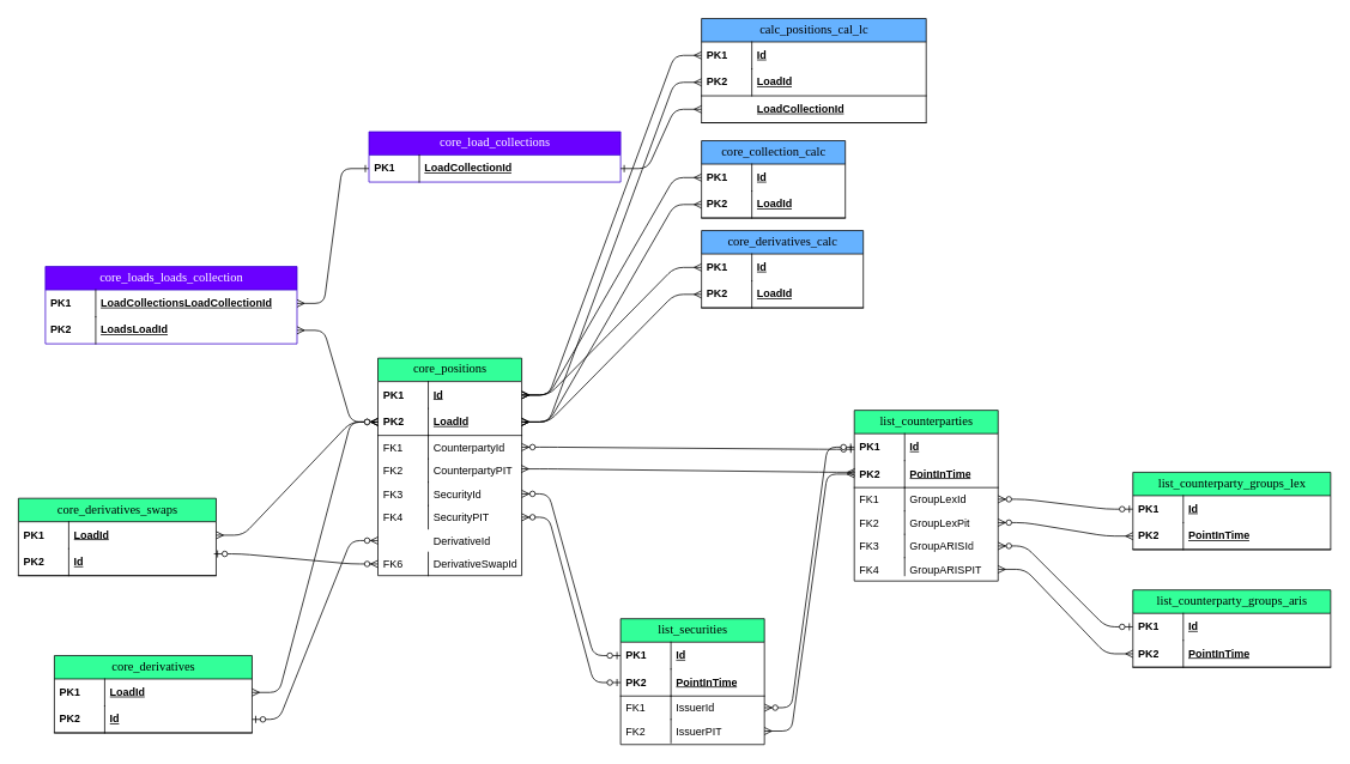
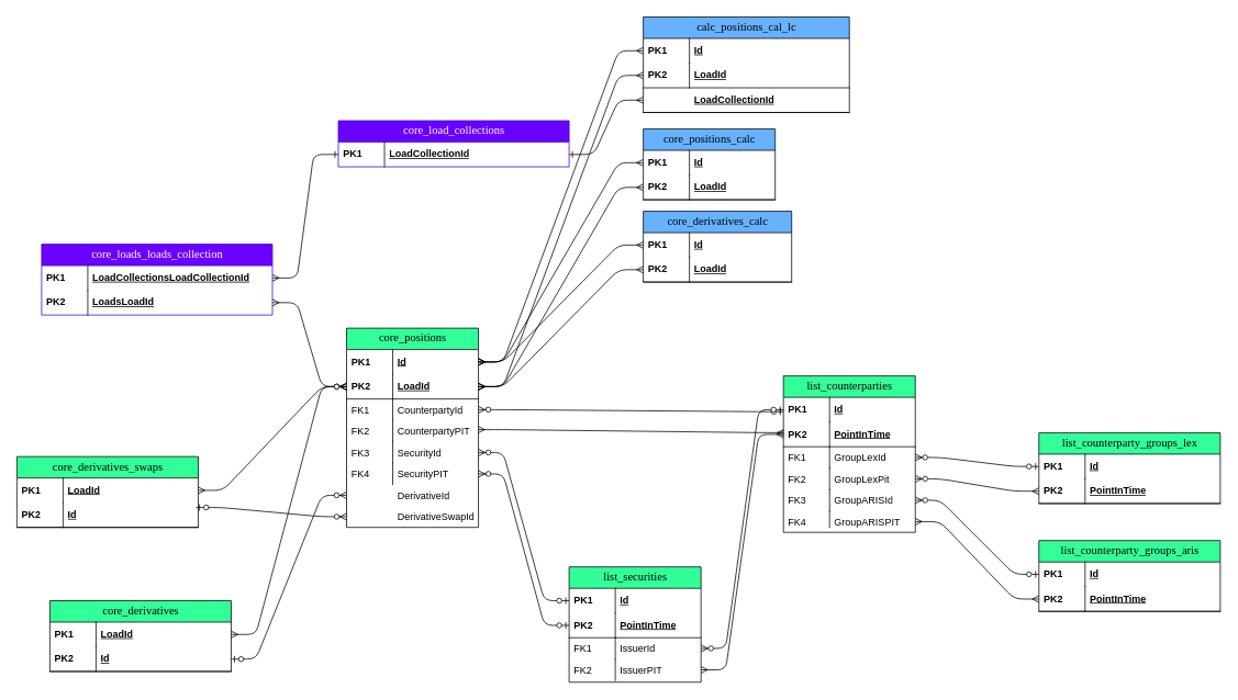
- <mxCell id="74" value="core_collection_calc" style="swimlane;html=1;fontStyle=0;childLayout=stackLayout;horizontal=1;startSize=26;fillColor=#66B2FF;horizontalStack=0;resizeParent=1;resizeLast=0;collapsible=1;marginBottom=0;swimlaneFillColor=#ffffff;align=center;rounded=0;shadow=0;comic=0;labelBackgroundColor=none;strokeWidth=1;fontFamily=Verdana;fontSize=14;fontColor=#000000;" parent="1" vertex="1"><mxGeometry x="780" y="156" width="160" height="86" as="geometry" /></mxCell>
+ <mxCell id="74" value="core_positions_calc" style="swimlane;html=1;fontStyle=0;childLayout=stackLayout;horizontal=1;startSize=26;fillColor=#66B2FF;horizontalStack=0;resizeParent=1;resizeLast=0;collapsible=1;marginBottom=0;swimlaneFillColor=#ffffff;align=center;rounded=0;shadow=0;comic=0;labelBackgroundColor=none;strokeWidth=1;fontFamily=Verdana;fontSize=14;fontColor=#000000;" parent="1" vertex="1"><mxGeometry x="780" y="156" width="160" height="86" as="geometry" /></mxCell>
- <mxCell id="17" value="FK6" style="shape=partialRectangle;top=0;left=0;bottom=0;html=1;fillColor=none;align=left;verticalAlign=top;spacingLeft=4;spacingRight=4;whiteSpace=wrap;overflow=hidden;rotatable=0;points=[];portConstraint=eastwest;part=1;fontColor=#000000;" parent="16" vertex="1" connectable="0"><mxGeometry width="56" height="26" as="geometry" /></mxCell>
